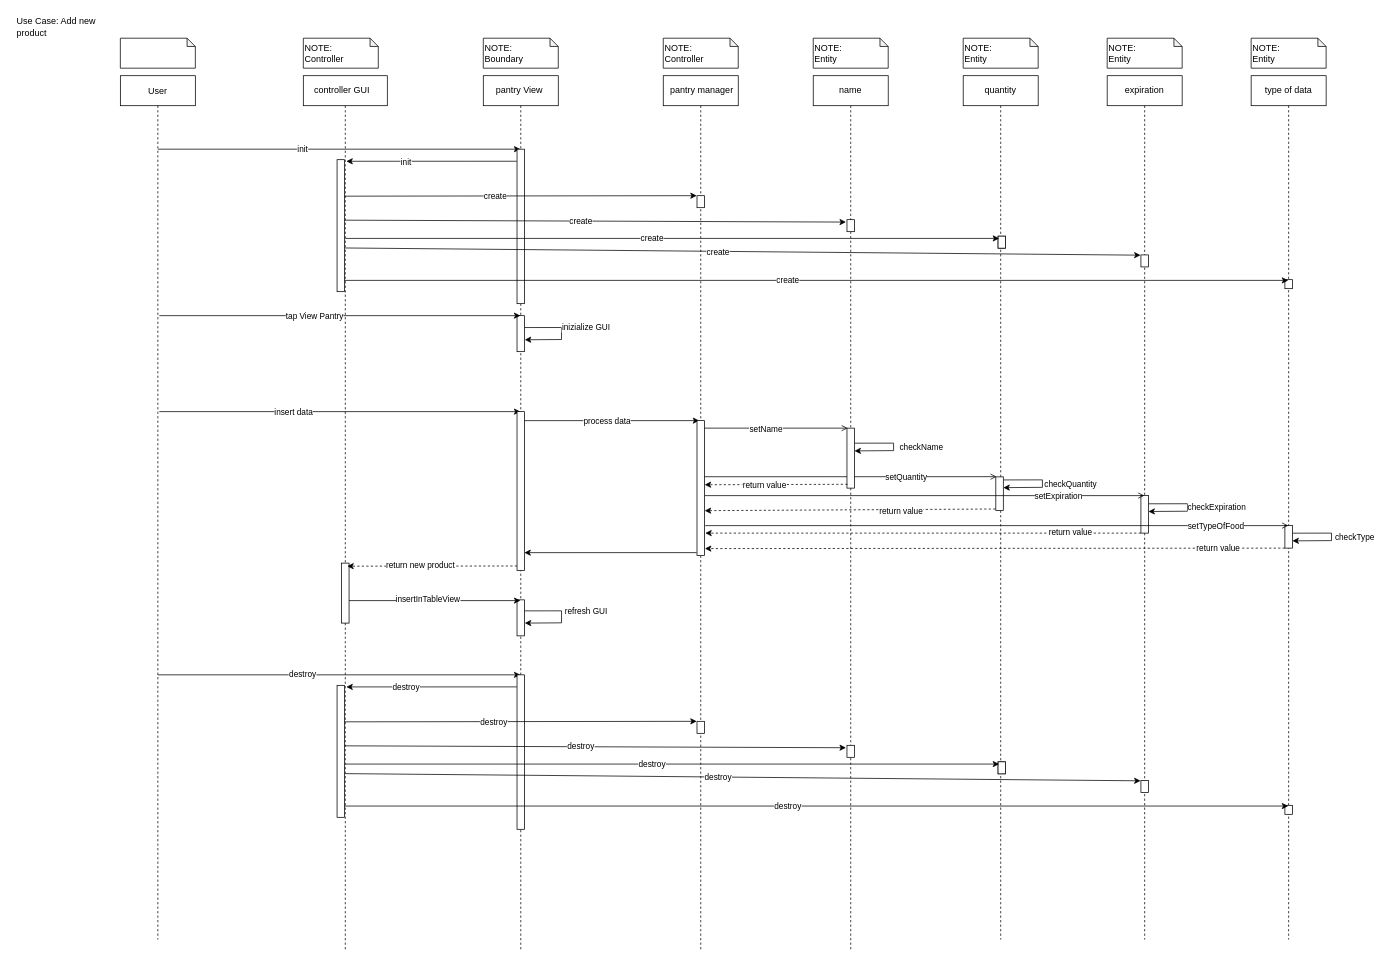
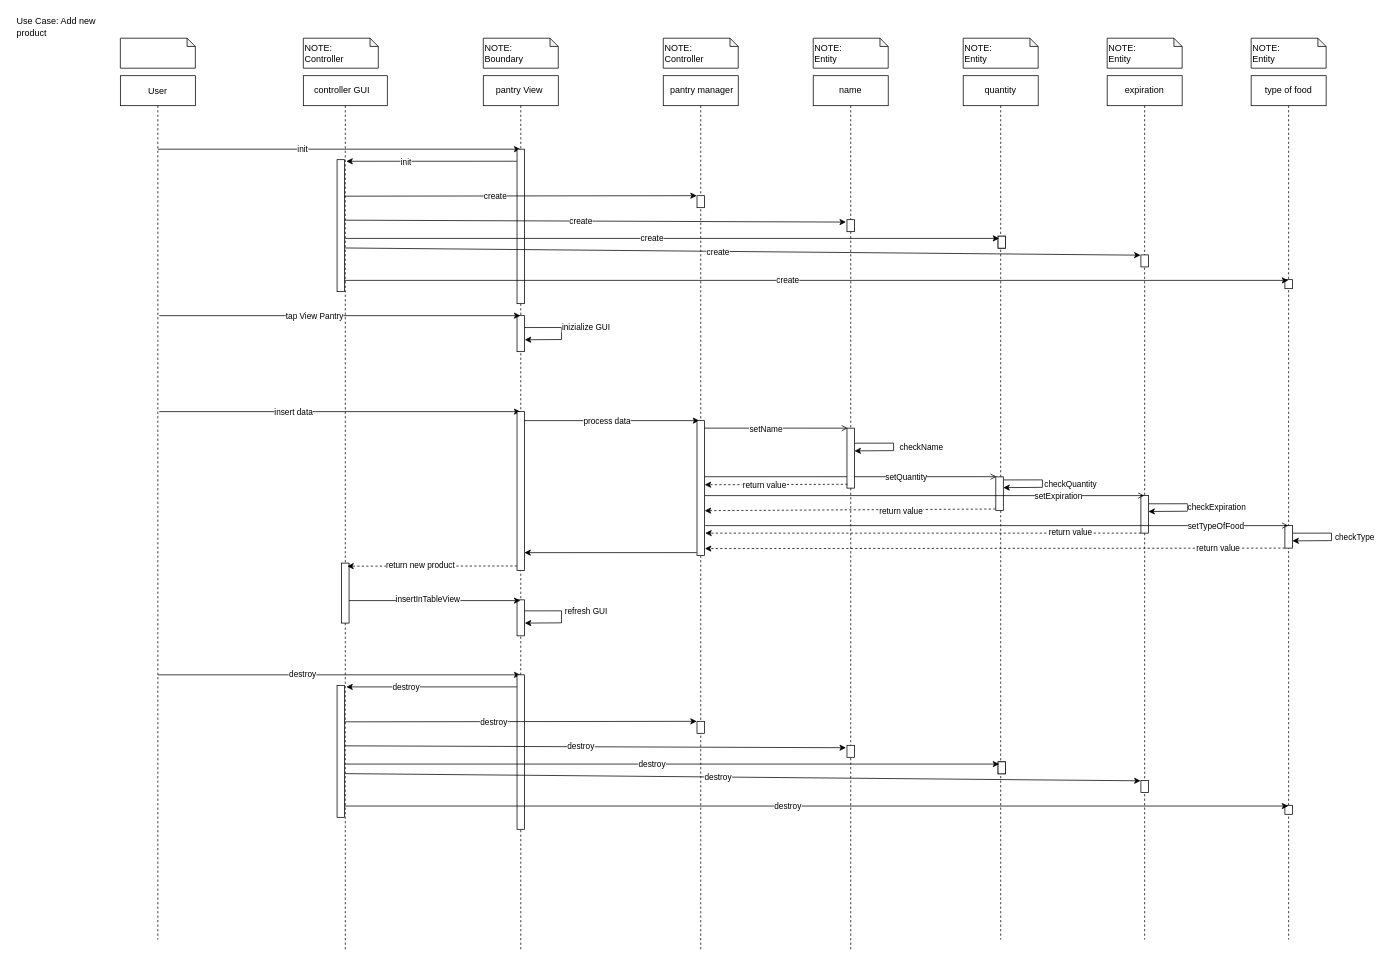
- <mxCell id="54" value="type of data" style="text;html=1;strokeColor=none;fillColor=none;align=center;verticalAlign=middle;whiteSpace=wrap;rounded=0;fontSize=12;spacing=2;" vertex="1" parent="53"><mxGeometry width="100" height="40" as="geometry" /></mxCell>
+ <mxCell id="54" value="type of food" style="text;html=1;strokeColor=none;fillColor=none;align=center;verticalAlign=middle;whiteSpace=wrap;rounded=0;fontSize=12;spacing=2;" vertex="1" parent="53"><mxGeometry width="100" height="40" as="geometry" /></mxCell>
